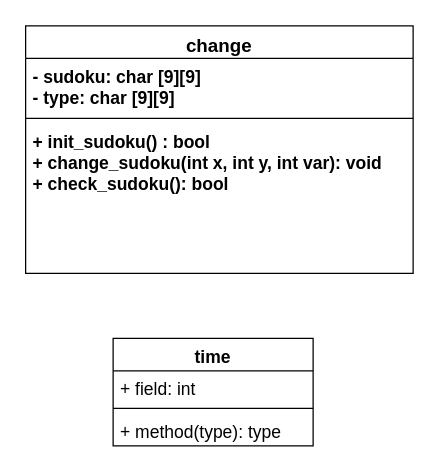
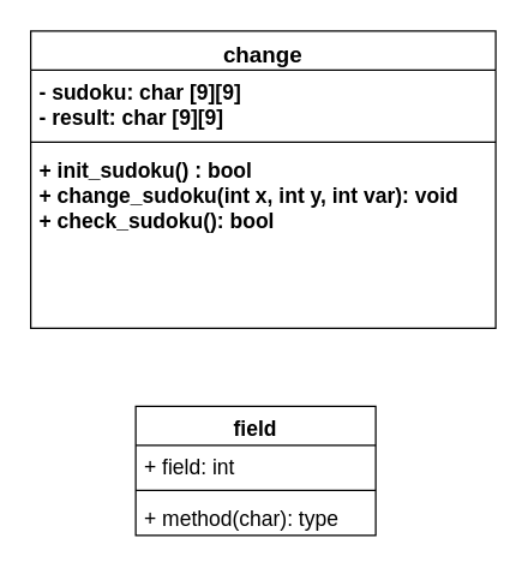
- <mxCell id="3" value="- sudoku: char [9][9]&#10;- type: char [9][9]" style="text;strokeColor=none;fillColor=none;align=left;verticalAlign=top;spacingLeft=4;spacingRight=4;overflow=hidden;rotatable=0;points=[[0,0.5],[1,0.5]];portConstraint=eastwest;fontStyle=1;fontSize=14;" vertex="1" parent="2"><mxGeometry y="26" width="310" height="44" as="geometry" /></mxCell>
+ <mxCell id="3" value="- sudoku: char [9][9]&#10;- result: char [9][9]" style="text;strokeColor=none;fillColor=none;align=left;verticalAlign=top;spacingLeft=4;spacingRight=4;overflow=hidden;rotatable=0;points=[[0,0.5],[1,0.5]];portConstraint=eastwest;fontStyle=1;fontSize=14;" vertex="1" parent="2"><mxGeometry y="26" width="310" height="44" as="geometry" /></mxCell>
- <mxCell id="6" value="time" style="swimlane;fontStyle=1;align=center;verticalAlign=top;childLayout=stackLayout;horizontal=1;startSize=26;horizontalStack=0;resizeParent=1;resizeParentMax=0;resizeLast=0;collapsible=1;marginBottom=0;fontSize=14;" vertex="1" parent="1"><mxGeometry x="90" y="270" width="160" height="86" as="geometry" /></mxCell>
+ <mxCell id="6" value="field" style="swimlane;fontStyle=1;align=center;verticalAlign=top;childLayout=stackLayout;horizontal=1;startSize=26;horizontalStack=0;resizeParent=1;resizeParentMax=0;resizeLast=0;collapsible=1;marginBottom=0;fontSize=14;" vertex="1" parent="1"><mxGeometry x="90" y="270" width="160" height="86" as="geometry" /></mxCell>
- <mxCell id="9" value="+ method(type): type" style="text;strokeColor=none;fillColor=none;align=left;verticalAlign=top;spacingLeft=4;spacingRight=4;overflow=hidden;rotatable=0;points=[[0,0.5],[1,0.5]];portConstraint=eastwest;fontSize=14;" vertex="1" parent="6"><mxGeometry y="60" width="160" height="26" as="geometry" /></mxCell>
+ <mxCell id="9" value="+ method(char): type" style="text;strokeColor=none;fillColor=none;align=left;verticalAlign=top;spacingLeft=4;spacingRight=4;overflow=hidden;rotatable=0;points=[[0,0.5],[1,0.5]];portConstraint=eastwest;fontSize=14;" vertex="1" parent="6"><mxGeometry y="60" width="160" height="26" as="geometry" /></mxCell>
